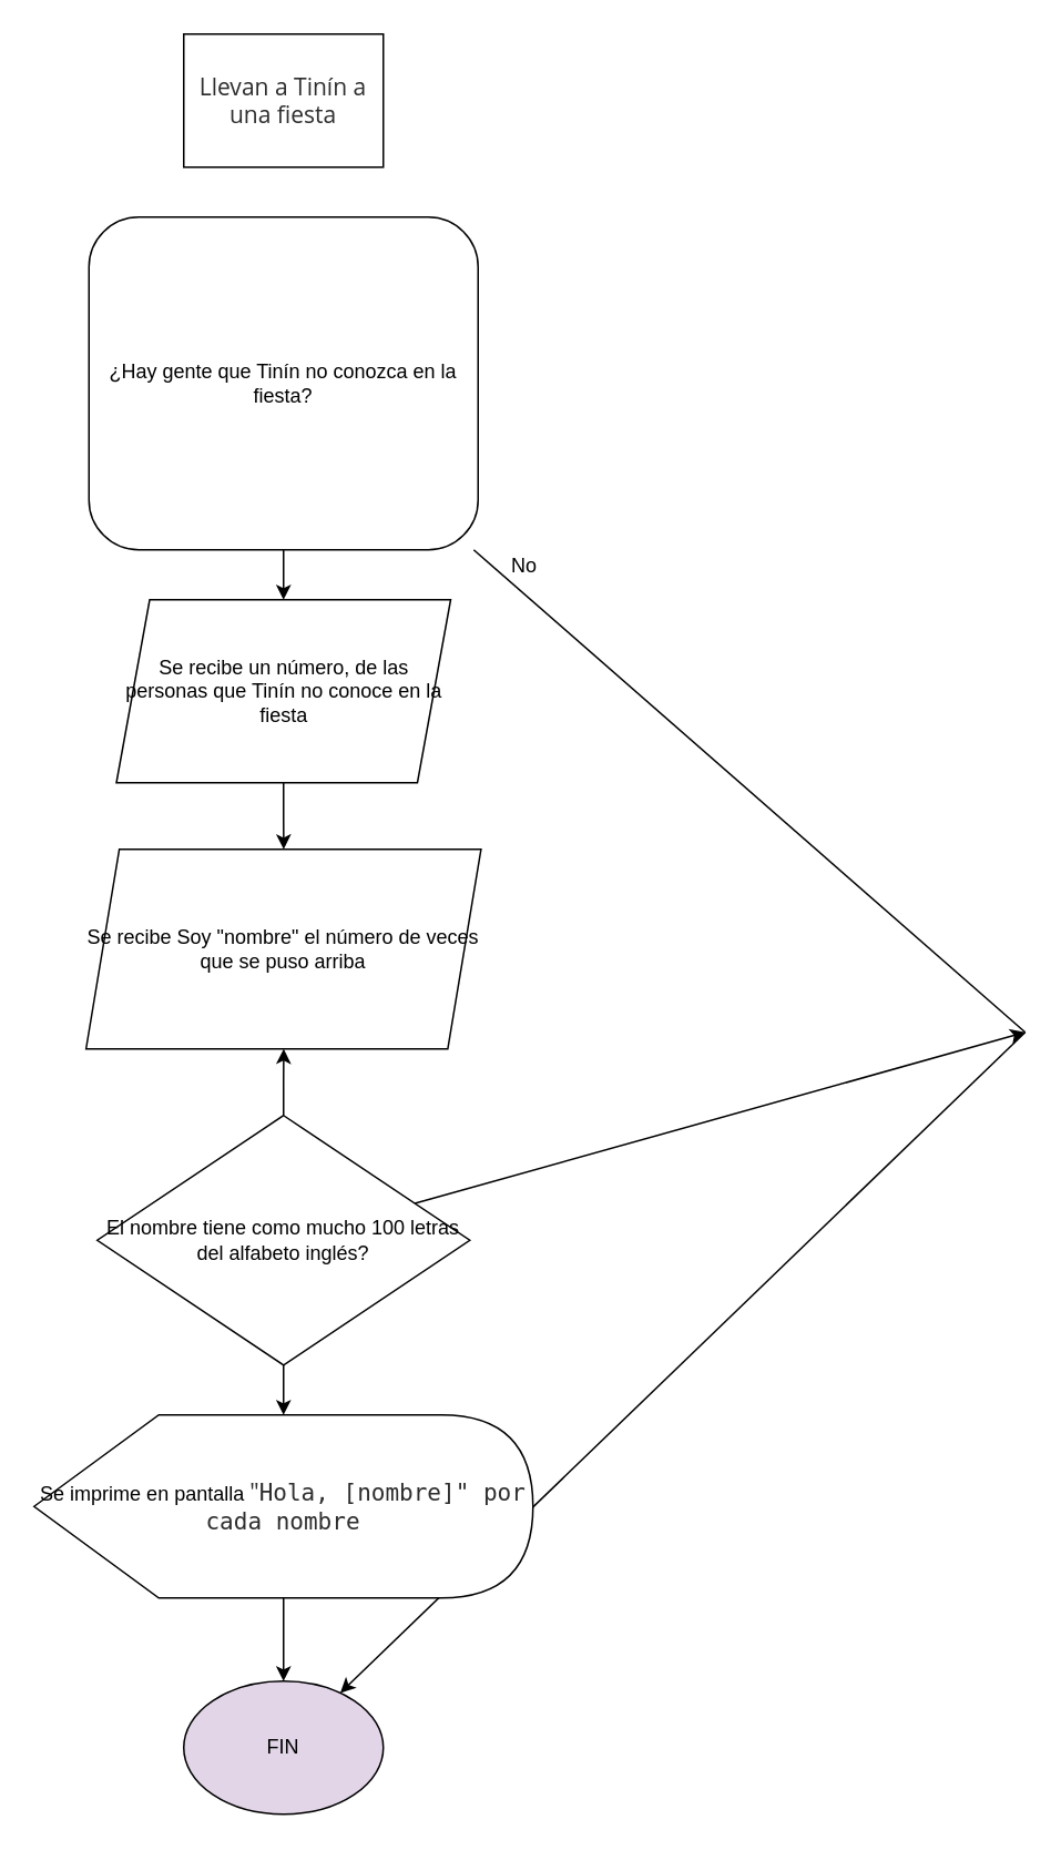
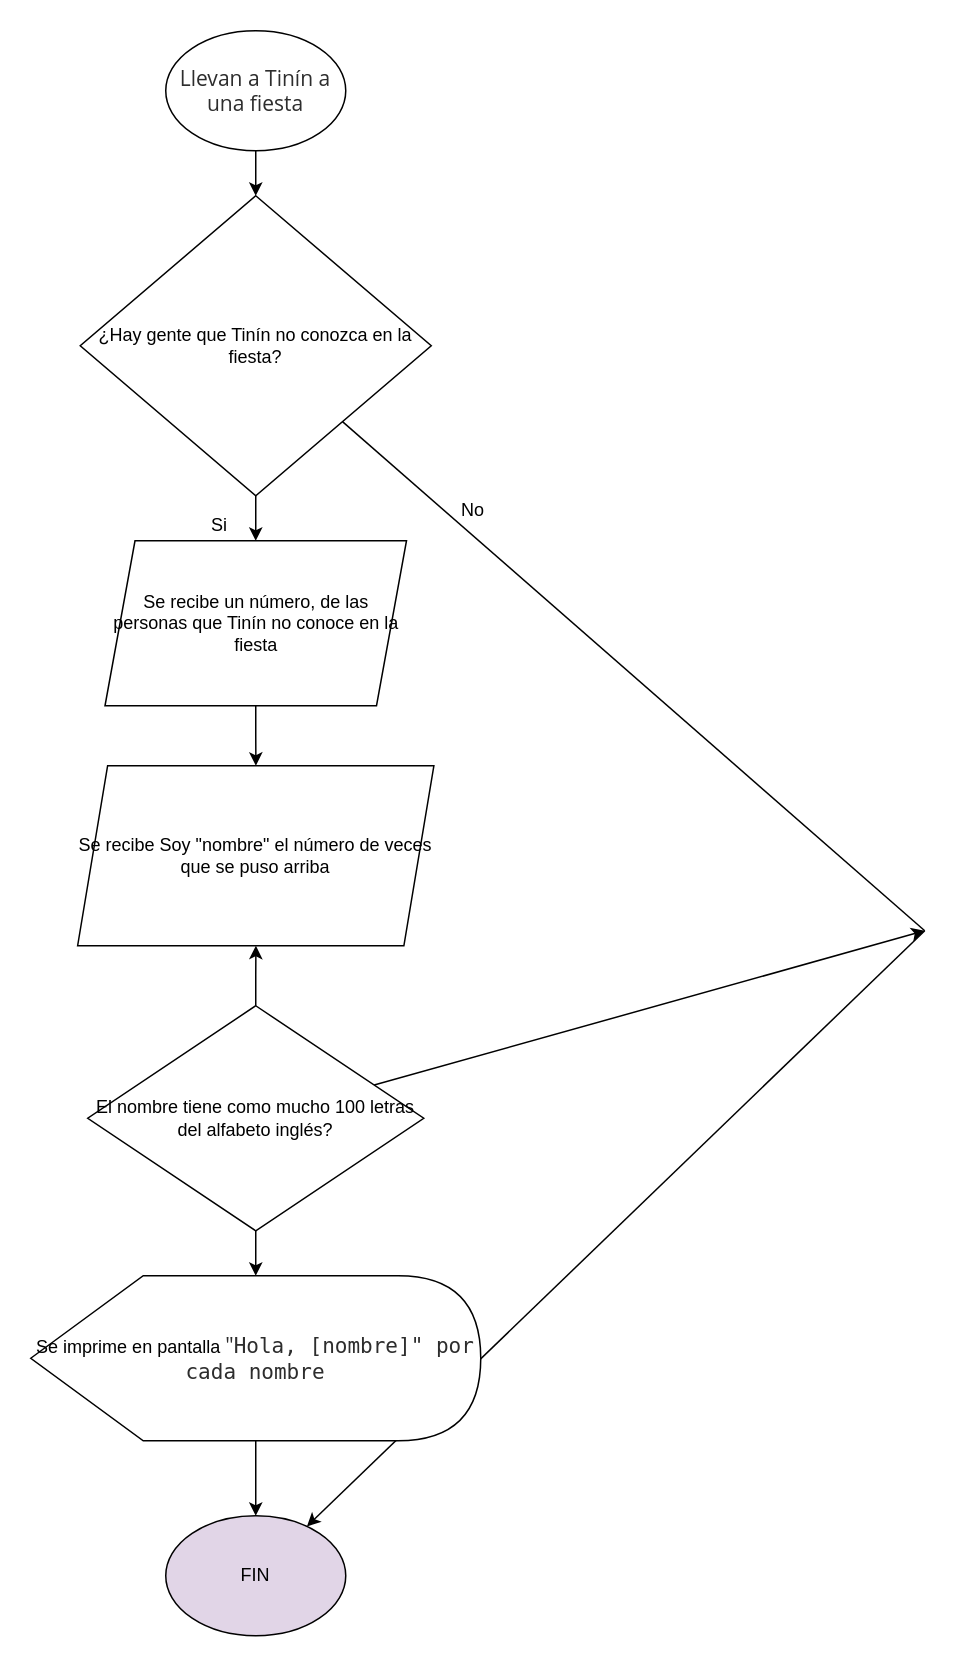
- <mxCell id="3" value="&lt;span style=&quot;color: rgb(45 , 45 , 45) ; font-family: &amp;#34;open sans&amp;#34; , &amp;#34;helvetica neue&amp;#34; , &amp;#34;helvetica&amp;#34; , &amp;#34;arial&amp;#34; , sans-serif ; font-size: 14px ; text-align: justify ; background-color: rgb(255 , 255 , 255)&quot;&gt;Llevan a&amp;nbsp;&lt;/span&gt;&lt;span style=&quot;color: rgb(45 , 45 , 45) ; font-family: &amp;#34;open sans&amp;#34; , &amp;#34;helvetica neue&amp;#34; , &amp;#34;helvetica&amp;#34; , &amp;#34;arial&amp;#34; , sans-serif ; font-size: 14px ; text-align: justify ; background-color: rgb(255 , 255 , 255)&quot;&gt;Tinín a una fiesta&lt;/span&gt;" style="whiteSpace=wrap;html=1;rounded=0;" vertex="1" parent="1"><mxGeometry x="110" y="20" width="120" height="80" as="geometry" /></mxCell>
+ <mxCell id="3" value="&lt;span style=&quot;color: rgb(45 , 45 , 45) ; font-family: &amp;#34;open sans&amp;#34; , &amp;#34;helvetica neue&amp;#34; , &amp;#34;helvetica&amp;#34; , &amp;#34;arial&amp;#34; , sans-serif ; font-size: 14px ; text-align: justify ; background-color: rgb(255 , 255 , 255)&quot;&gt;Llevan a&amp;nbsp;&lt;/span&gt;&lt;span style=&quot;color: rgb(45 , 45 , 45) ; font-family: &amp;#34;open sans&amp;#34; , &amp;#34;helvetica neue&amp;#34; , &amp;#34;helvetica&amp;#34; , &amp;#34;arial&amp;#34; , sans-serif ; font-size: 14px ; text-align: justify ; background-color: rgb(255 , 255 , 255)&quot;&gt;Tinín a una fiesta&lt;/span&gt;" style="ellipse;whiteSpace=wrap;html=1;" vertex="1" parent="1"><mxGeometry x="110" y="20" width="120" height="80" as="geometry" /></mxCell>
+ <mxCell id="2" value="" style="edgeStyle=orthogonalEdgeStyle;rounded=0;orthogonalLoop=1;jettySize=auto;html=1;" edge="1" parent="1" source="3" target="10"><mxGeometry relative="1" as="geometry" /></mxCell>
- <mxCell id="10" value="¿Hay gente que Tinín no conozca en la&lt;br&gt;fiesta?" style="whiteSpace=wrap;html=1;rounded=1;" vertex="1" parent="1"><mxGeometry x="53" y="130" width="234" height="200" as="geometry" /></mxCell>
+ <mxCell id="10" value="¿Hay gente que Tinín no conozca en la&lt;br&gt;fiesta?" style="rhombus;whiteSpace=wrap;html=1;" vertex="1" parent="1"><mxGeometry x="53" y="130" width="234" height="200" as="geometry" /></mxCell>
+ <mxCell id="12" value="Si" style="text;html=1;strokeColor=none;fillColor=none;align=center;verticalAlign=middle;whiteSpace=wrap;rounded=0;" vertex="1" parent="1"><mxGeometry x="126" y="340" width="40" height="20" as="geometry" /></mxCell>
